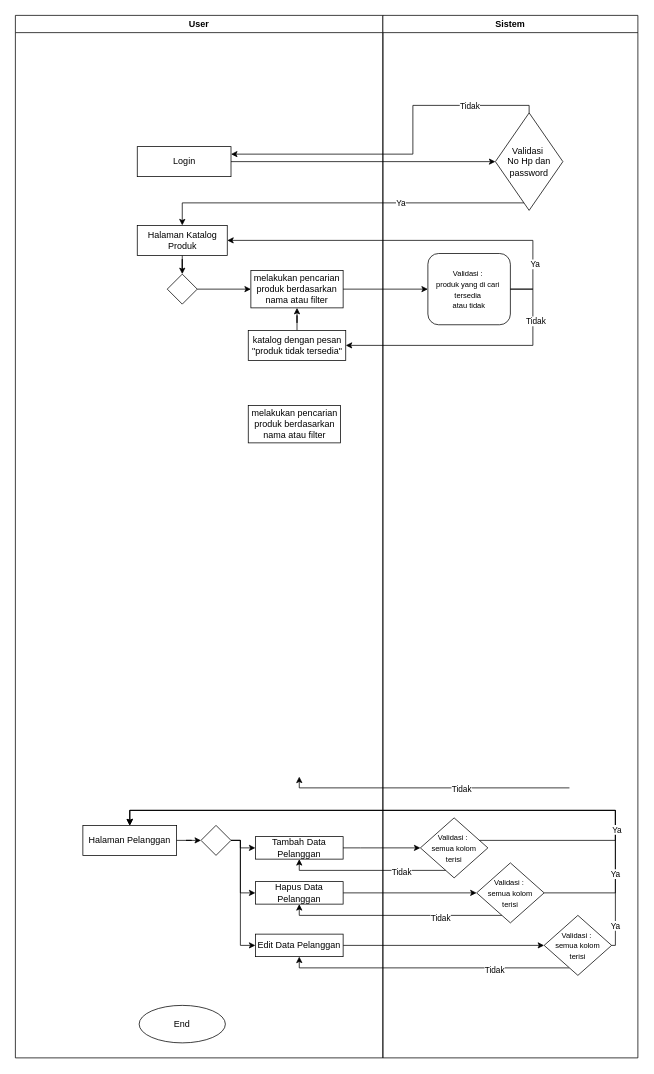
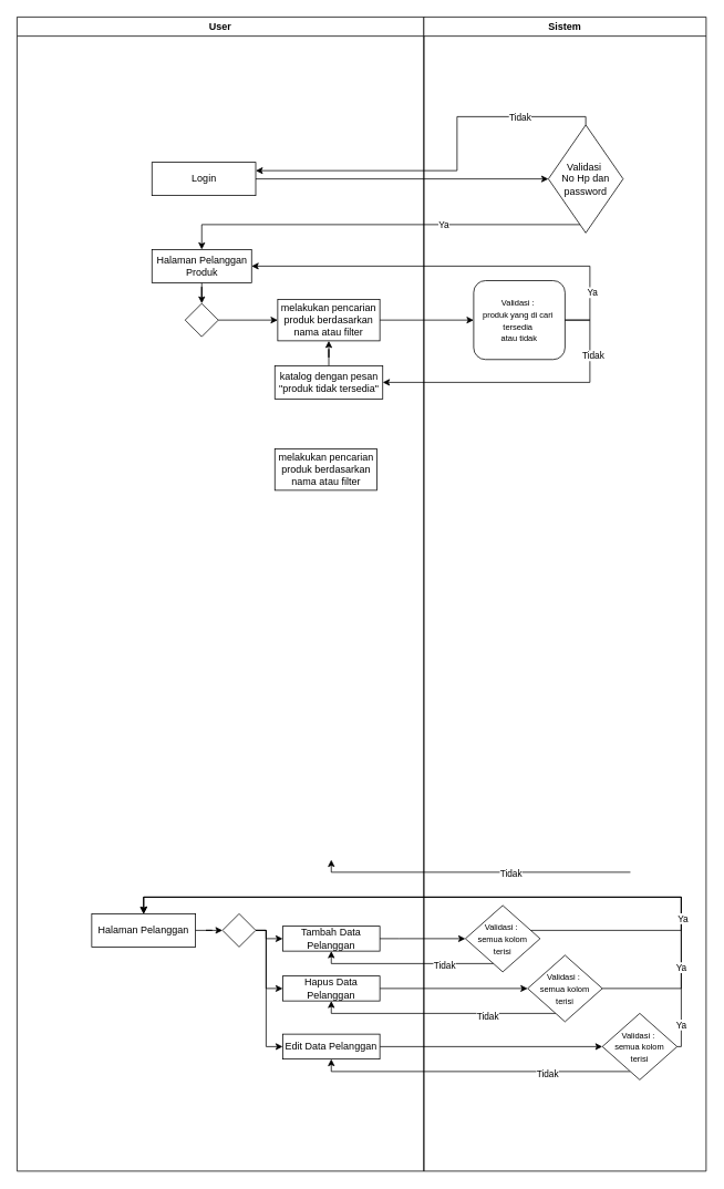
- <mxCell id="4" value="Halaman Katalog Produk" style="rounded=0;whiteSpace=wrap;html=1;" parent="2" vertex="1"><mxGeometry x="162.5" y="280" width="120" height="40" as="geometry" /></mxCell>
+ <mxCell id="4" value="Halaman Pelanggan Produk" style="rounded=0;whiteSpace=wrap;html=1;" parent="2" vertex="1"><mxGeometry x="162.5" y="280" width="120" height="40" as="geometry" /></mxCell>
- <mxCell id="8" value="End" style="ellipse;whiteSpace=wrap;html=1;" parent="2" vertex="1"><mxGeometry x="165" y="1320" width="115" height="50" as="geometry" /></mxCell>
